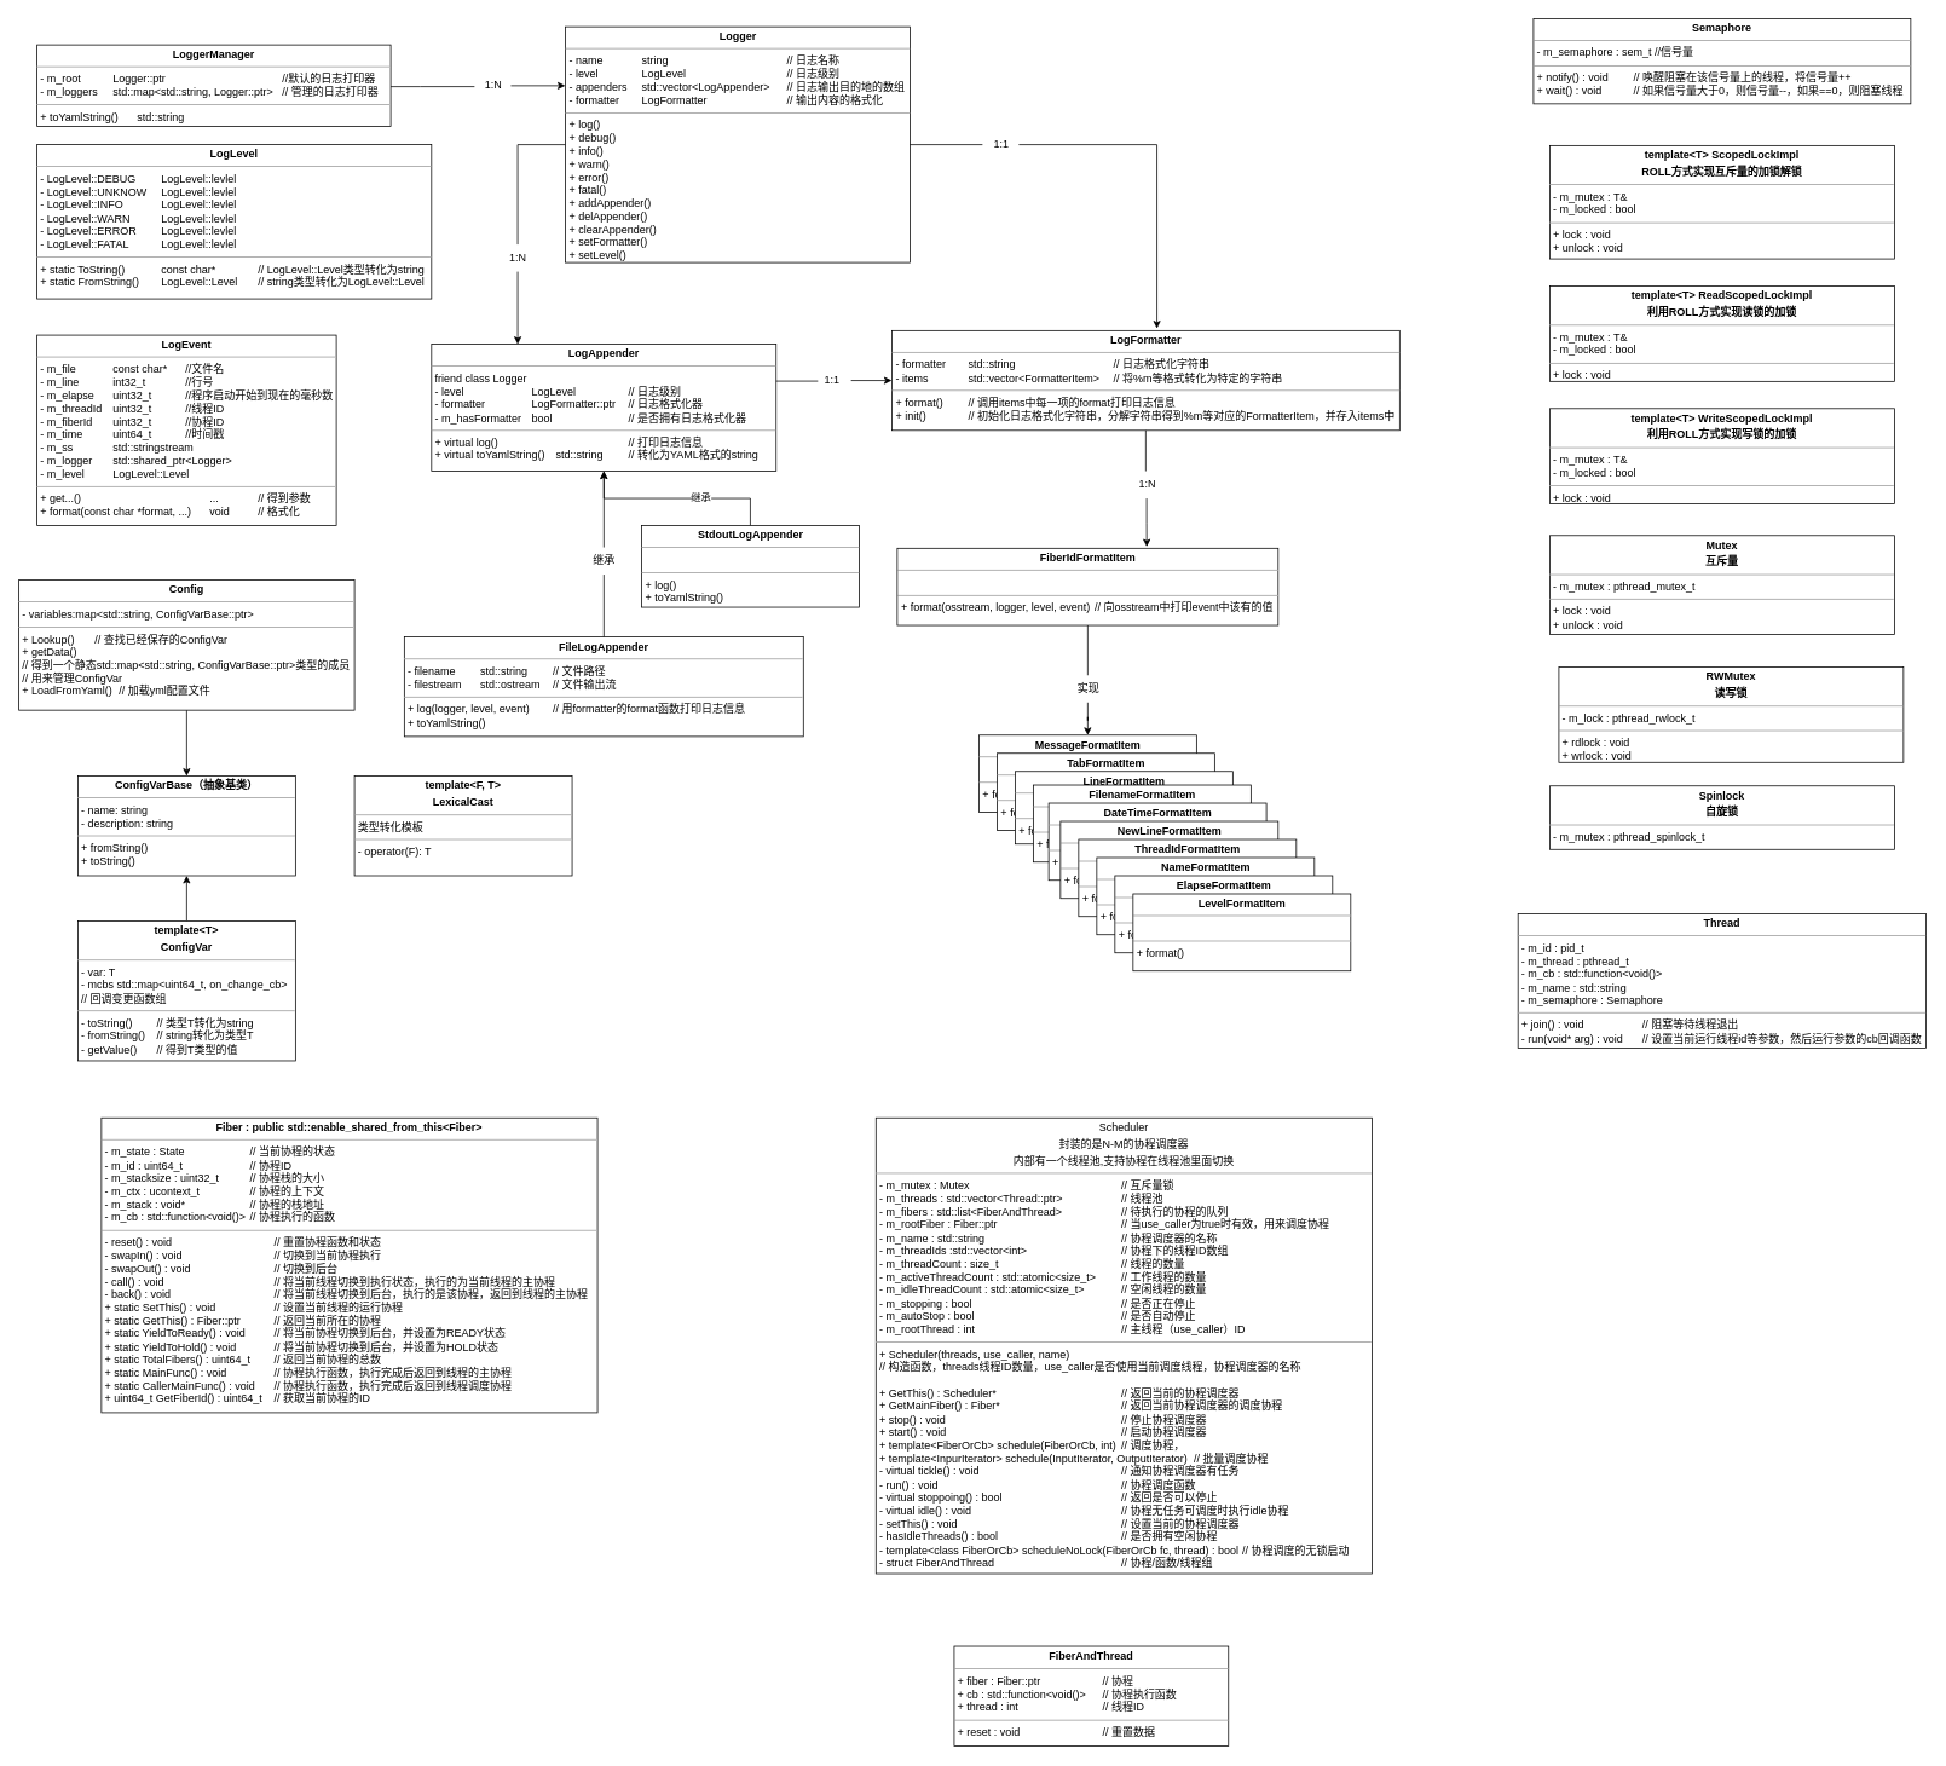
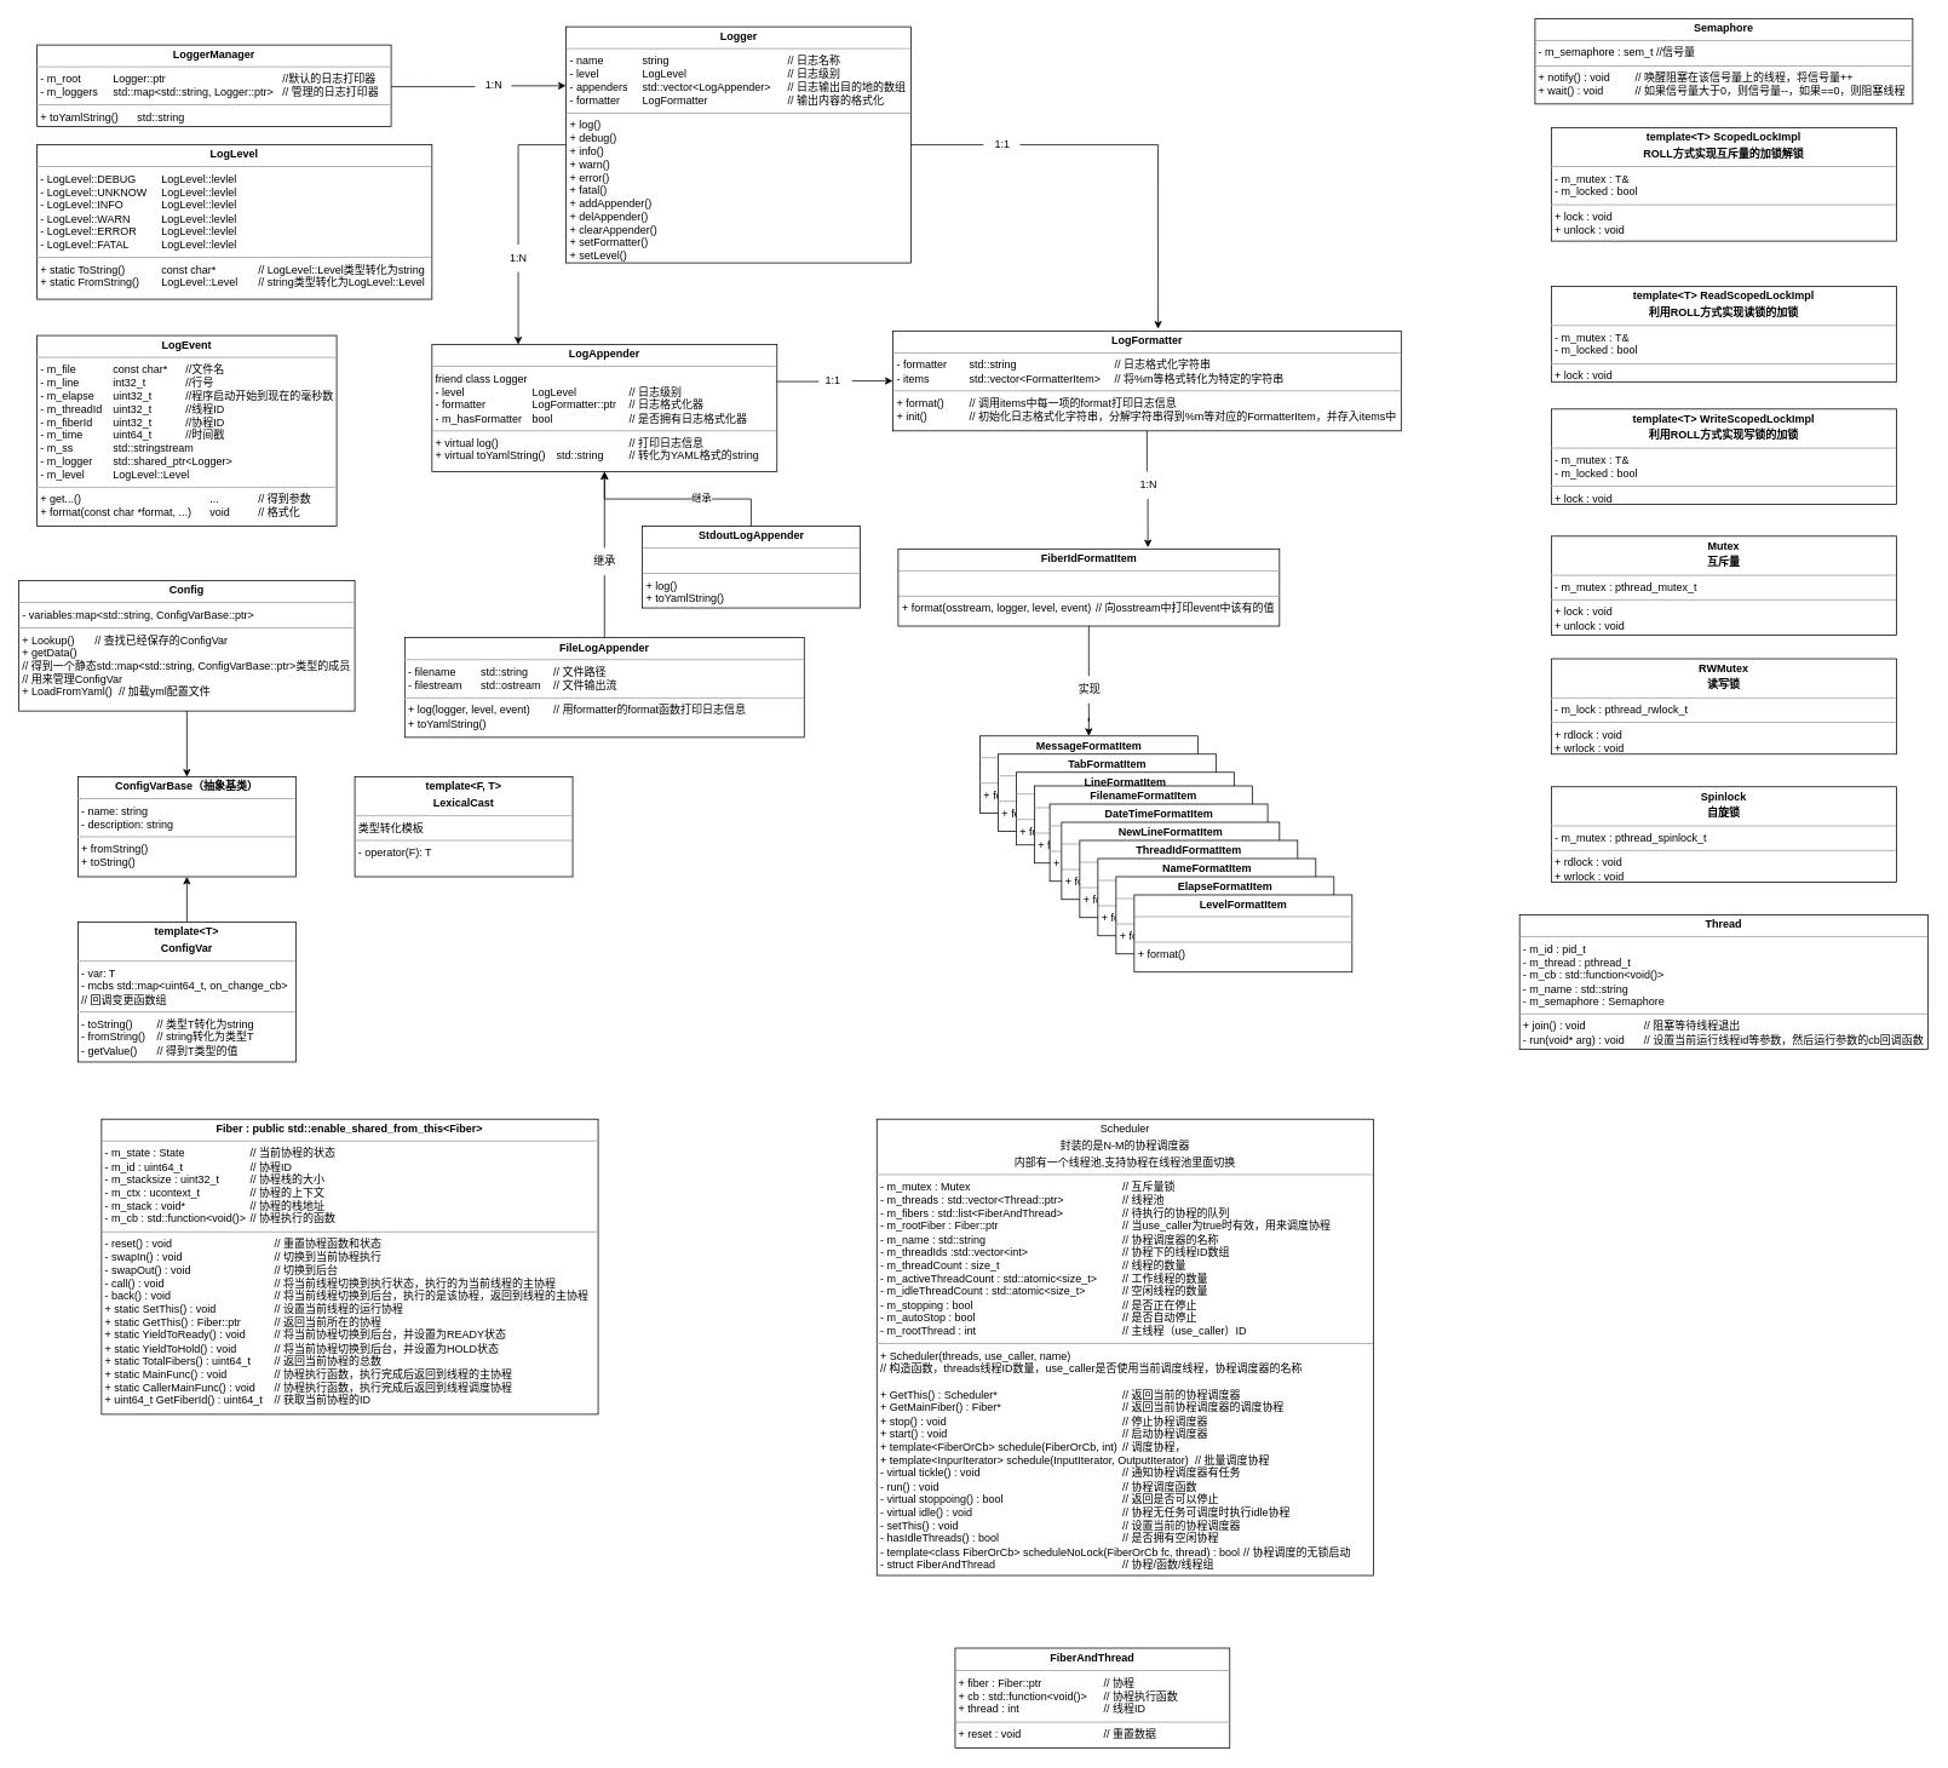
- <mxCell id="51" value="&lt;p style=&quot;margin:0px;margin-top:4px;text-align:center;&quot;&gt;&lt;b&gt;template&amp;lt;T&amp;gt; ScopedLockImpl&lt;/b&gt;&lt;/p&gt;&lt;p style=&quot;margin:0px;margin-top:4px;text-align:center;&quot;&gt;&lt;b&gt;ROLL方式实现互斥量的加锁解锁&lt;/b&gt;&lt;/p&gt;&lt;hr size=&quot;1&quot;&gt;&lt;p style=&quot;margin:0px;margin-left:4px;&quot;&gt;- m_mutex : T&amp;amp;&lt;br&gt;&lt;/p&gt;&lt;p style=&quot;margin:0px;margin-left:4px;&quot;&gt;- m_locked : bool&lt;/p&gt;&lt;hr size=&quot;1&quot;&gt;&lt;p style=&quot;margin:0px;margin-left:4px;&quot;&gt;+ lock : void&lt;/p&gt;&lt;p style=&quot;margin:0px;margin-left:4px;&quot;&gt;+ unlock : void&lt;/p&gt;" style="verticalAlign=top;align=left;overflow=fill;fontSize=12;fontFamily=Helvetica;html=1;" vertex="1" parent="1"><mxGeometry x="1708" y="160" width="380" height="125" as="geometry" /></mxCell>
+ <mxCell id="51" value="&lt;p style=&quot;margin:0px;margin-top:4px;text-align:center;&quot;&gt;&lt;b&gt;template&amp;lt;T&amp;gt; ScopedLockImpl&lt;/b&gt;&lt;/p&gt;&lt;p style=&quot;margin:0px;margin-top:4px;text-align:center;&quot;&gt;&lt;b&gt;ROLL方式实现互斥量的加锁解锁&lt;/b&gt;&lt;/p&gt;&lt;hr size=&quot;1&quot;&gt;&lt;p style=&quot;margin:0px;margin-left:4px;&quot;&gt;- m_mutex : T&amp;amp;&lt;br&gt;&lt;/p&gt;&lt;p style=&quot;margin:0px;margin-left:4px;&quot;&gt;- m_locked : bool&lt;/p&gt;&lt;hr size=&quot;1&quot;&gt;&lt;p style=&quot;margin:0px;margin-left:4px;&quot;&gt;+ lock : void&lt;/p&gt;&lt;p style=&quot;margin:0px;margin-left:4px;&quot;&gt;+ unlock : void&lt;/p&gt;" style="verticalAlign=top;align=left;overflow=fill;fontSize=12;fontFamily=Helvetica;html=1;" vertex="1" parent="1"><mxGeometry x="1708" y="140" width="380" height="125" as="geometry" /></mxCell>
- <mxCell id="55" value="&lt;p style=&quot;margin:0px;margin-top:4px;text-align:center;&quot;&gt;&lt;b&gt;RWMutex&lt;/b&gt;&lt;/p&gt;&lt;p style=&quot;margin:0px;margin-top:4px;text-align:center;&quot;&gt;&lt;b&gt;读写锁&lt;/b&gt;&lt;/p&gt;&lt;hr size=&quot;1&quot;&gt;&lt;p style=&quot;margin:0px;margin-left:4px;&quot;&gt;- m_lock : pthread_rwlock_t&lt;/p&gt;&lt;hr size=&quot;1&quot;&gt;&lt;p style=&quot;margin:0px;margin-left:4px;&quot;&gt;+ rdlock : void&lt;/p&gt;&lt;p style=&quot;margin:0px;margin-left:4px;&quot;&gt;+ wrlock : void&lt;/p&gt;&lt;p style=&quot;margin:0px;margin-left:4px;&quot;&gt;+ unlock : void&lt;/p&gt;" style="verticalAlign=top;align=left;overflow=fill;fontSize=12;fontFamily=Helvetica;html=1;" vertex="1" parent="1"><mxGeometry x="1718" y="735" width="380" height="105" as="geometry" /></mxCell>
+ <mxCell id="55" value="&lt;p style=&quot;margin:0px;margin-top:4px;text-align:center;&quot;&gt;&lt;b&gt;RWMutex&lt;/b&gt;&lt;/p&gt;&lt;p style=&quot;margin:0px;margin-top:4px;text-align:center;&quot;&gt;&lt;b&gt;读写锁&lt;/b&gt;&lt;/p&gt;&lt;hr size=&quot;1&quot;&gt;&lt;p style=&quot;margin:0px;margin-left:4px;&quot;&gt;- m_lock : pthread_rwlock_t&lt;/p&gt;&lt;hr size=&quot;1&quot;&gt;&lt;p style=&quot;margin:0px;margin-left:4px;&quot;&gt;+ rdlock : void&lt;/p&gt;&lt;p style=&quot;margin:0px;margin-left:4px;&quot;&gt;+ wrlock : void&lt;/p&gt;&lt;p style=&quot;margin:0px;margin-left:4px;&quot;&gt;+ unlock : void&lt;/p&gt;" style="verticalAlign=top;align=left;overflow=fill;fontSize=12;fontFamily=Helvetica;html=1;" vertex="1" parent="1"><mxGeometry x="1708" y="725" width="380" height="105" as="geometry" /></mxCell>
- <mxCell id="56" value="&lt;p style=&quot;margin:0px;margin-top:4px;text-align:center;&quot;&gt;&lt;b&gt;Spinlock&lt;/b&gt;&lt;/p&gt;&lt;p style=&quot;margin:0px;margin-top:4px;text-align:center;&quot;&gt;&lt;b&gt;自旋锁&lt;/b&gt;&lt;/p&gt;&lt;hr size=&quot;1&quot;&gt;&lt;p style=&quot;margin:0px;margin-left:4px;&quot;&gt;- m_mutex : pthread_spinlock_t&lt;/p&gt;&lt;hr size=&quot;1&quot;&gt;&lt;p style=&quot;margin:0px;margin-left:4px;&quot;&gt;+ rdlock : void&lt;/p&gt;&lt;p style=&quot;margin:0px;margin-left:4px;&quot;&gt;+ wrlock : void&lt;/p&gt;&lt;p style=&quot;margin:0px;margin-left:4px;&quot;&gt;+ unlock : void&lt;/p&gt;" style="verticalAlign=top;align=left;overflow=fill;fontSize=12;fontFamily=Helvetica;html=1;" vertex="1" parent="1"><mxGeometry x="1708" y="866" width="380" height="70" as="geometry" /></mxCell>
+ <mxCell id="56" value="&lt;p style=&quot;margin:0px;margin-top:4px;text-align:center;&quot;&gt;&lt;b&gt;Spinlock&lt;/b&gt;&lt;/p&gt;&lt;p style=&quot;margin:0px;margin-top:4px;text-align:center;&quot;&gt;&lt;b&gt;自旋锁&lt;/b&gt;&lt;/p&gt;&lt;hr size=&quot;1&quot;&gt;&lt;p style=&quot;margin:0px;margin-left:4px;&quot;&gt;- m_mutex : pthread_spinlock_t&lt;/p&gt;&lt;hr size=&quot;1&quot;&gt;&lt;p style=&quot;margin:0px;margin-left:4px;&quot;&gt;+ rdlock : void&lt;/p&gt;&lt;p style=&quot;margin:0px;margin-left:4px;&quot;&gt;+ wrlock : void&lt;/p&gt;&lt;p style=&quot;margin:0px;margin-left:4px;&quot;&gt;+ unlock : void&lt;/p&gt;" style="verticalAlign=top;align=left;overflow=fill;fontSize=12;fontFamily=Helvetica;html=1;" vertex="1" parent="1"><mxGeometry x="1708" y="866" width="380" height="105" as="geometry" /></mxCell>
